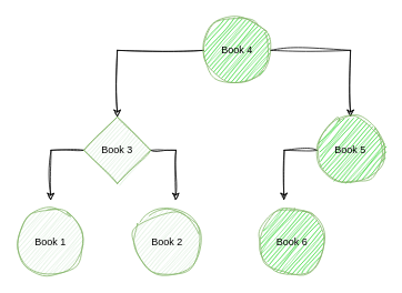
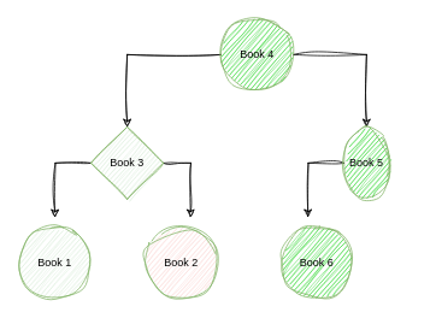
- <mxCell id="11" value="Book 5" style="ellipse;whiteSpace=wrap;html=1;aspect=fixed;fillColor=#00CC00;strokeColor=#82b366;sketch=1;curveFitting=1;jiggle=2;" parent="1" vertex="1"><mxGeometry x="380" y="140" width="80" height="80" as="geometry" /></mxCell>
+ <mxCell id="11" value="Book 5" style="ellipse;whiteSpace=wrap;html=1;aspect=fixed;fillColor=#00CC00;strokeColor=#82b366;sketch=1;curveFitting=1;jiggle=2;" parent="1" vertex="1"><mxGeometry x="380" y="140" width="50" height="80" as="geometry" /></mxCell>
- <mxCell id="9" value="Book 2" style="ellipse;whiteSpace=wrap;html=1;aspect=fixed;fillColor=#d5e8d4;strokeColor=#82b366;sketch=1;curveFitting=1;jiggle=2;" parent="1" vertex="1"><mxGeometry x="160" y="250" width="80" height="80" as="geometry" /></mxCell>
+ <mxCell id="9" value="Book 2" style="ellipse;whiteSpace=wrap;html=1;aspect=fixed;fillColor=#f8cecc;strokeColor=#82b366;sketch=1;curveFitting=1;jiggle=2;" parent="1" vertex="1"><mxGeometry x="160" y="250" width="80" height="80" as="geometry" /></mxCell>
